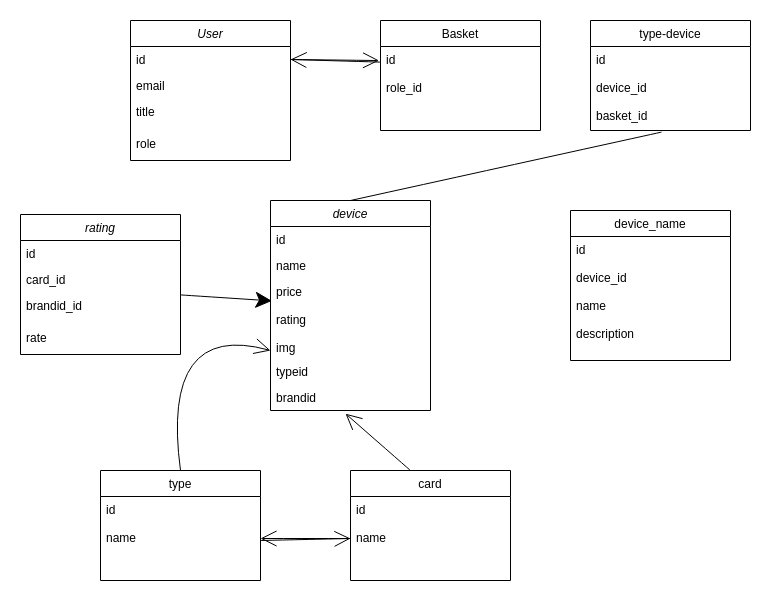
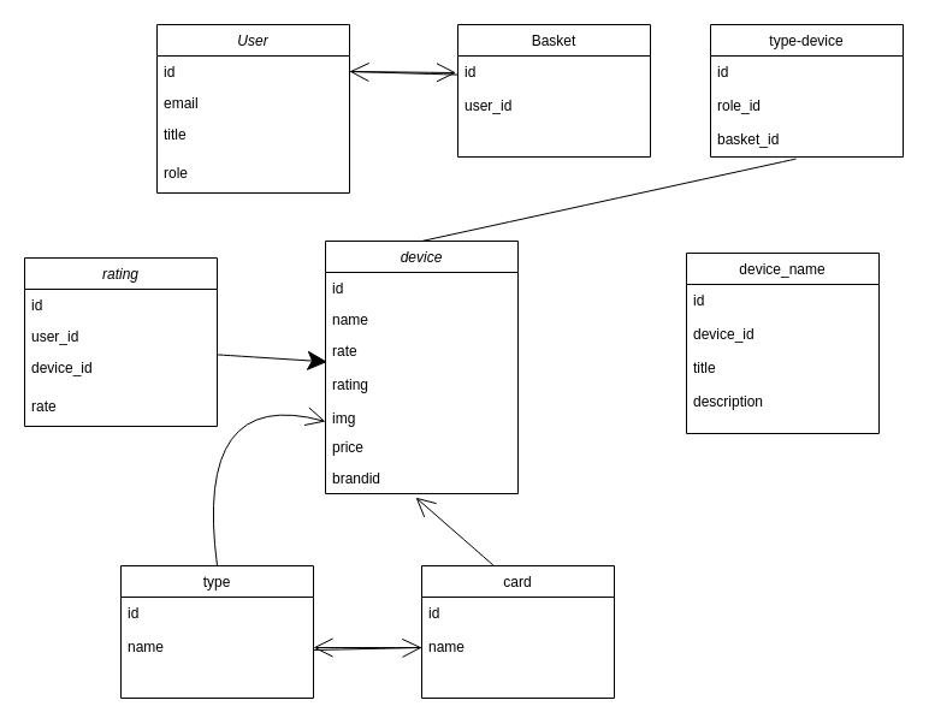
- <mxCell id="8" value="id&#10;&#10;role_id" style="text;align=left;verticalAlign=top;spacingLeft=4;spacingRight=4;overflow=hidden;rotatable=0;points=[[0,0.5],[1,0.5]];portConstraint=eastwest;" parent="7" vertex="1"><mxGeometry y="26" width="160" height="84" as="geometry" /></mxCell>
+ <mxCell id="8" value="id&#10;&#10;user_id" style="text;align=left;verticalAlign=top;spacingLeft=4;spacingRight=4;overflow=hidden;rotatable=0;points=[[0,0.5],[1,0.5]];portConstraint=eastwest;" parent="7" vertex="1"><mxGeometry y="26" width="160" height="84" as="geometry" /></mxCell>
- <mxCell id="28" value="id&#10;&#10;device_id&#10;&#10;basket_id" style="text;align=left;verticalAlign=top;spacingLeft=4;spacingRight=4;overflow=hidden;rotatable=0;points=[[0,0.5],[1,0.5]];portConstraint=eastwest;" parent="27" vertex="1"><mxGeometry y="26" width="160" height="84" as="geometry" /></mxCell>
+ <mxCell id="28" value="id&#10;&#10;role_id&#10;&#10;basket_id" style="text;align=left;verticalAlign=top;spacingLeft=4;spacingRight=4;overflow=hidden;rotatable=0;points=[[0,0.5],[1,0.5]];portConstraint=eastwest;" parent="27" vertex="1"><mxGeometry y="26" width="160" height="84" as="geometry" /></mxCell>
- <mxCell id="25" value="id&#10;&#10;device_id&#10;&#10;name&#10;&#10;description" style="text;align=left;verticalAlign=top;spacingLeft=4;spacingRight=4;overflow=hidden;rotatable=0;points=[[0,0.5],[1,0.5]];portConstraint=eastwest;" parent="24" vertex="1"><mxGeometry y="26" width="160" height="124" as="geometry" /></mxCell>
+ <mxCell id="25" value="id&#10;&#10;device_id&#10;&#10;title&#10;&#10;description" style="text;align=left;verticalAlign=top;spacingLeft=4;spacingRight=4;overflow=hidden;rotatable=0;points=[[0,0.5],[1,0.5]];portConstraint=eastwest;" parent="24" vertex="1"><mxGeometry y="26" width="160" height="124" as="geometry" /></mxCell>
- <mxCell id="33" value="card_id" style="text;align=left;verticalAlign=top;spacingLeft=4;spacingRight=4;overflow=hidden;rotatable=0;points=[[0,0.5],[1,0.5]];portConstraint=eastwest;rounded=0;shadow=0;html=0;" parent="31" vertex="1"><mxGeometry y="52" width="160" height="26" as="geometry" /></mxCell>
+ <mxCell id="33" value="user_id" style="text;align=left;verticalAlign=top;spacingLeft=4;spacingRight=4;overflow=hidden;rotatable=0;points=[[0,0.5],[1,0.5]];portConstraint=eastwest;rounded=0;shadow=0;html=0;" parent="31" vertex="1"><mxGeometry y="52" width="160" height="26" as="geometry" /></mxCell>
- <mxCell id="13" value="price&#10;&#10;rating&#10;&#10;img" style="text;align=left;verticalAlign=top;spacingLeft=4;spacingRight=4;overflow=hidden;rotatable=0;points=[[0,0.5],[1,0.5]];portConstraint=eastwest;rounded=0;shadow=0;html=0;" parent="10" vertex="1"><mxGeometry y="78" width="160" height="80" as="geometry" /></mxCell>
+ <mxCell id="13" value="rate&#10;&#10;rating&#10;&#10;img" style="text;align=left;verticalAlign=top;spacingLeft=4;spacingRight=4;overflow=hidden;rotatable=0;points=[[0,0.5],[1,0.5]];portConstraint=eastwest;rounded=0;shadow=0;html=0;" parent="10" vertex="1"><mxGeometry y="78" width="160" height="80" as="geometry" /></mxCell>
- <mxCell id="34" value="brandid_id" style="text;align=left;verticalAlign=top;spacingLeft=4;spacingRight=4;overflow=hidden;rotatable=0;points=[[0,0.5],[1,0.5]];portConstraint=eastwest;rounded=0;shadow=0;html=0;" parent="31" vertex="1"><mxGeometry y="78" width="160" height="32" as="geometry" /></mxCell>
+ <mxCell id="34" value="device_id" style="text;align=left;verticalAlign=top;spacingLeft=4;spacingRight=4;overflow=hidden;rotatable=0;points=[[0,0.5],[1,0.5]];portConstraint=eastwest;rounded=0;shadow=0;html=0;" parent="31" vertex="1"><mxGeometry y="78" width="160" height="32" as="geometry" /></mxCell>
- <mxCell id="14" value="typeid" style="text;align=left;verticalAlign=top;spacingLeft=4;spacingRight=4;overflow=hidden;rotatable=0;points=[[0,0.5],[1,0.5]];portConstraint=eastwest;rounded=0;shadow=0;html=0;" parent="10" vertex="1"><mxGeometry y="158" width="160" height="26" as="geometry" /></mxCell>
+ <mxCell id="14" value="price" style="text;align=left;verticalAlign=top;spacingLeft=4;spacingRight=4;overflow=hidden;rotatable=0;points=[[0,0.5],[1,0.5]];portConstraint=eastwest;rounded=0;shadow=0;html=0;" parent="10" vertex="1"><mxGeometry y="158" width="160" height="26" as="geometry" /></mxCell>
